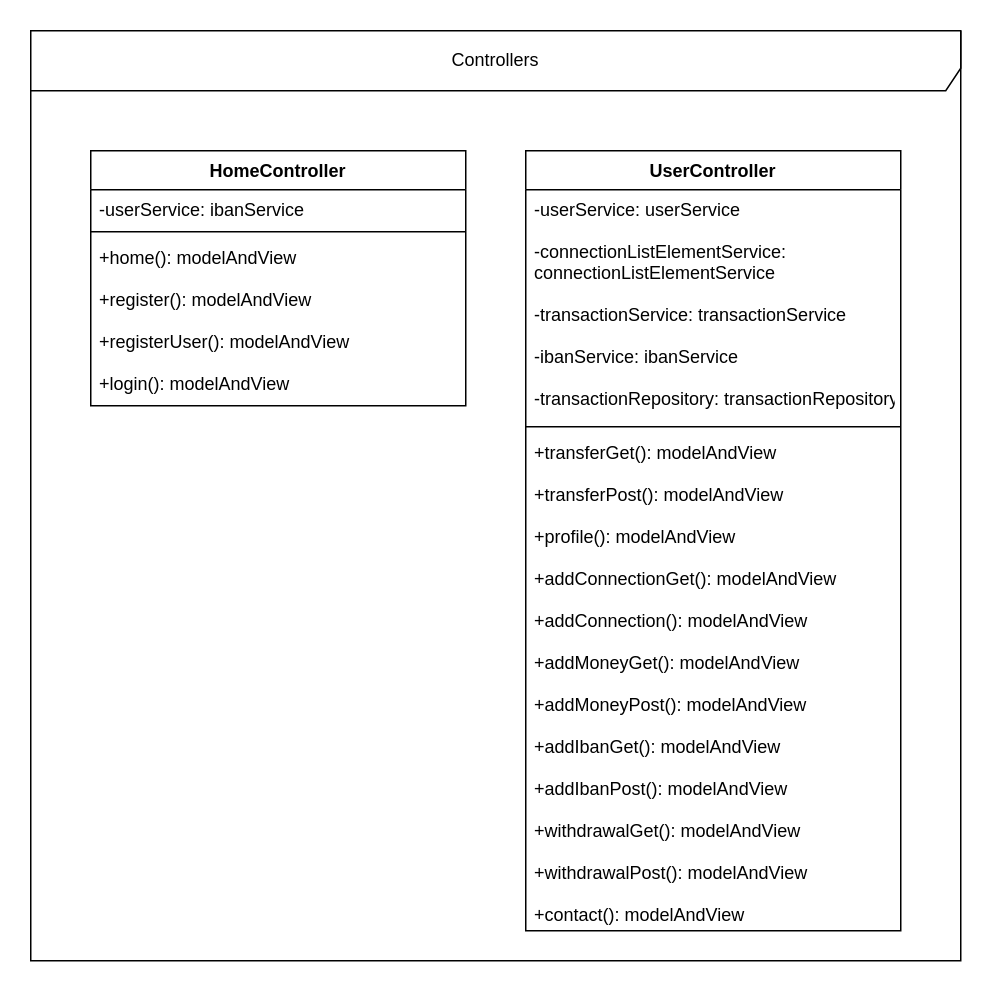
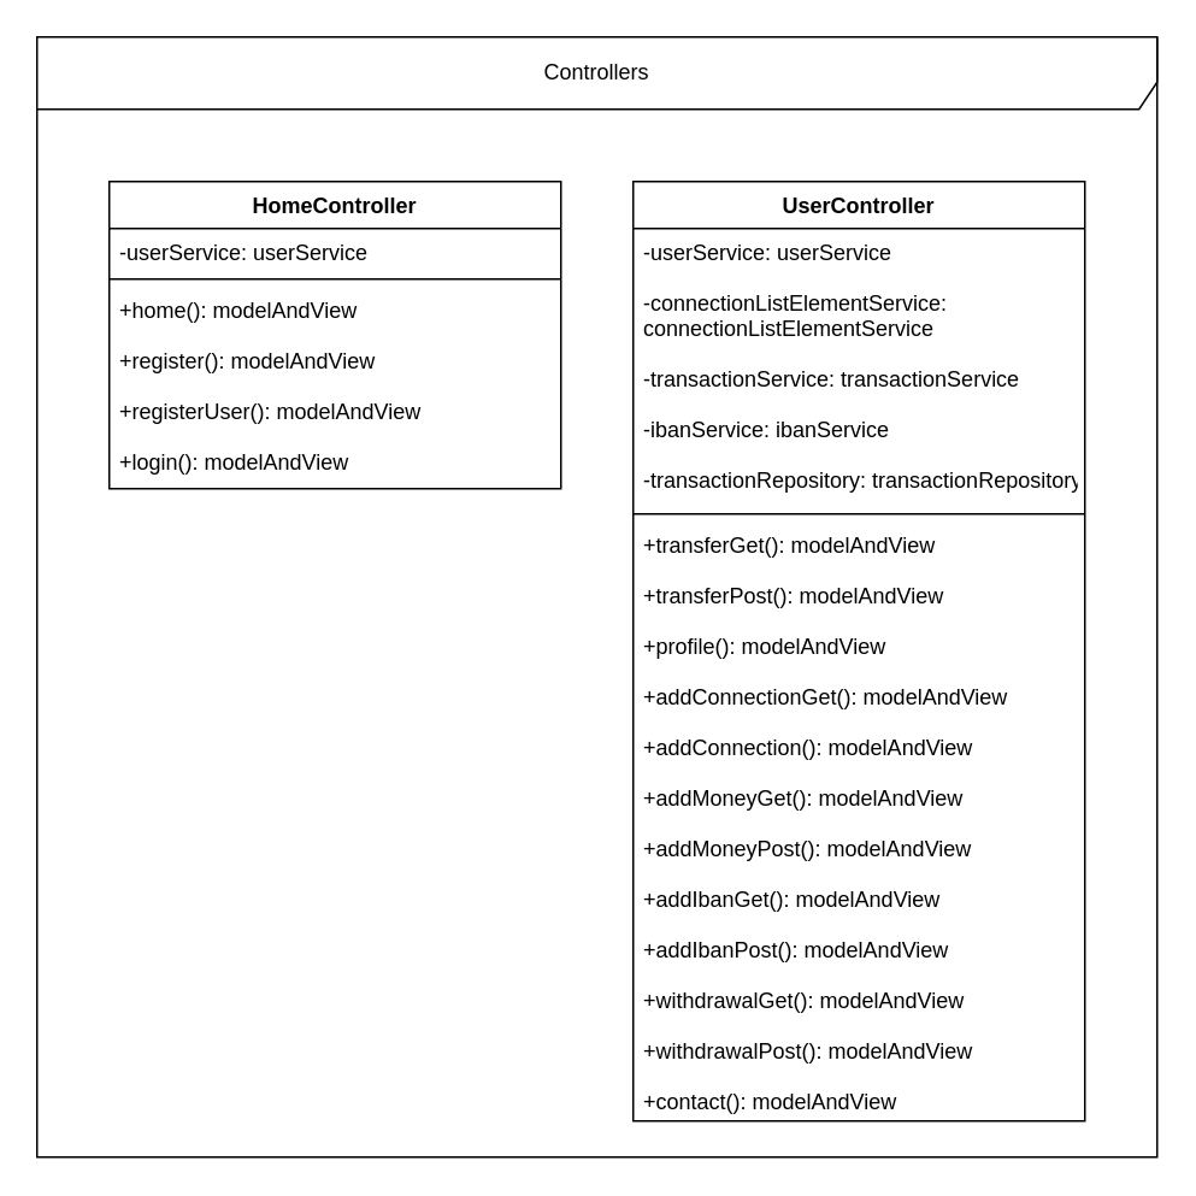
- <mxCell id="4" value="-userService: ibanService" style="text;strokeColor=none;fillColor=none;align=left;verticalAlign=top;spacingLeft=4;spacingRight=4;overflow=hidden;rotatable=0;points=[[0,0.5],[1,0.5]];portConstraint=eastwest;" vertex="1" parent="3"><mxGeometry y="26" width="250" height="24" as="geometry" /></mxCell>
+ <mxCell id="4" value="-userService: userService" style="text;strokeColor=none;fillColor=none;align=left;verticalAlign=top;spacingLeft=4;spacingRight=4;overflow=hidden;rotatable=0;points=[[0,0.5],[1,0.5]];portConstraint=eastwest;" vertex="1" parent="3"><mxGeometry y="26" width="250" height="24" as="geometry" /></mxCell>
